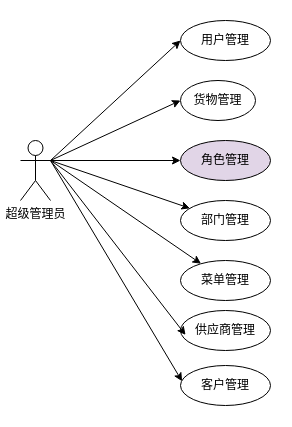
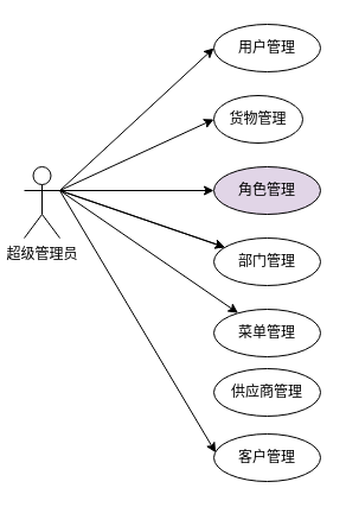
- <mxCell id="15" value="" style="endArrow=classic;html=1;rounded=0;exitX=1;exitY=0.333;exitDx=0;exitDy=0;exitPerimeter=0;entryX=0.056;entryY=0.611;entryDx=0;entryDy=0;entryPerimeter=0;" edge="1" parent="1" source="2" target="8"><mxGeometry width="50" height="50" relative="1" as="geometry"><mxPoint x="230" y="240" as="sourcePoint" /><mxPoint x="280" y="190" as="targetPoint" /></mxGeometry></mxCell>
+ <mxCell id="15" value="" style="endArrow=classic;html=1;rounded=0;exitX=1;exitY=0.333;exitDx=0;exitDy=0;exitPerimeter=0;" edge="1" parent="1" source="2" target="6"><mxGeometry width="50" height="50" relative="1" as="geometry"><mxPoint x="230" y="240" as="sourcePoint" /><mxPoint x="280" y="190" as="targetPoint" /></mxGeometry></mxCell>
